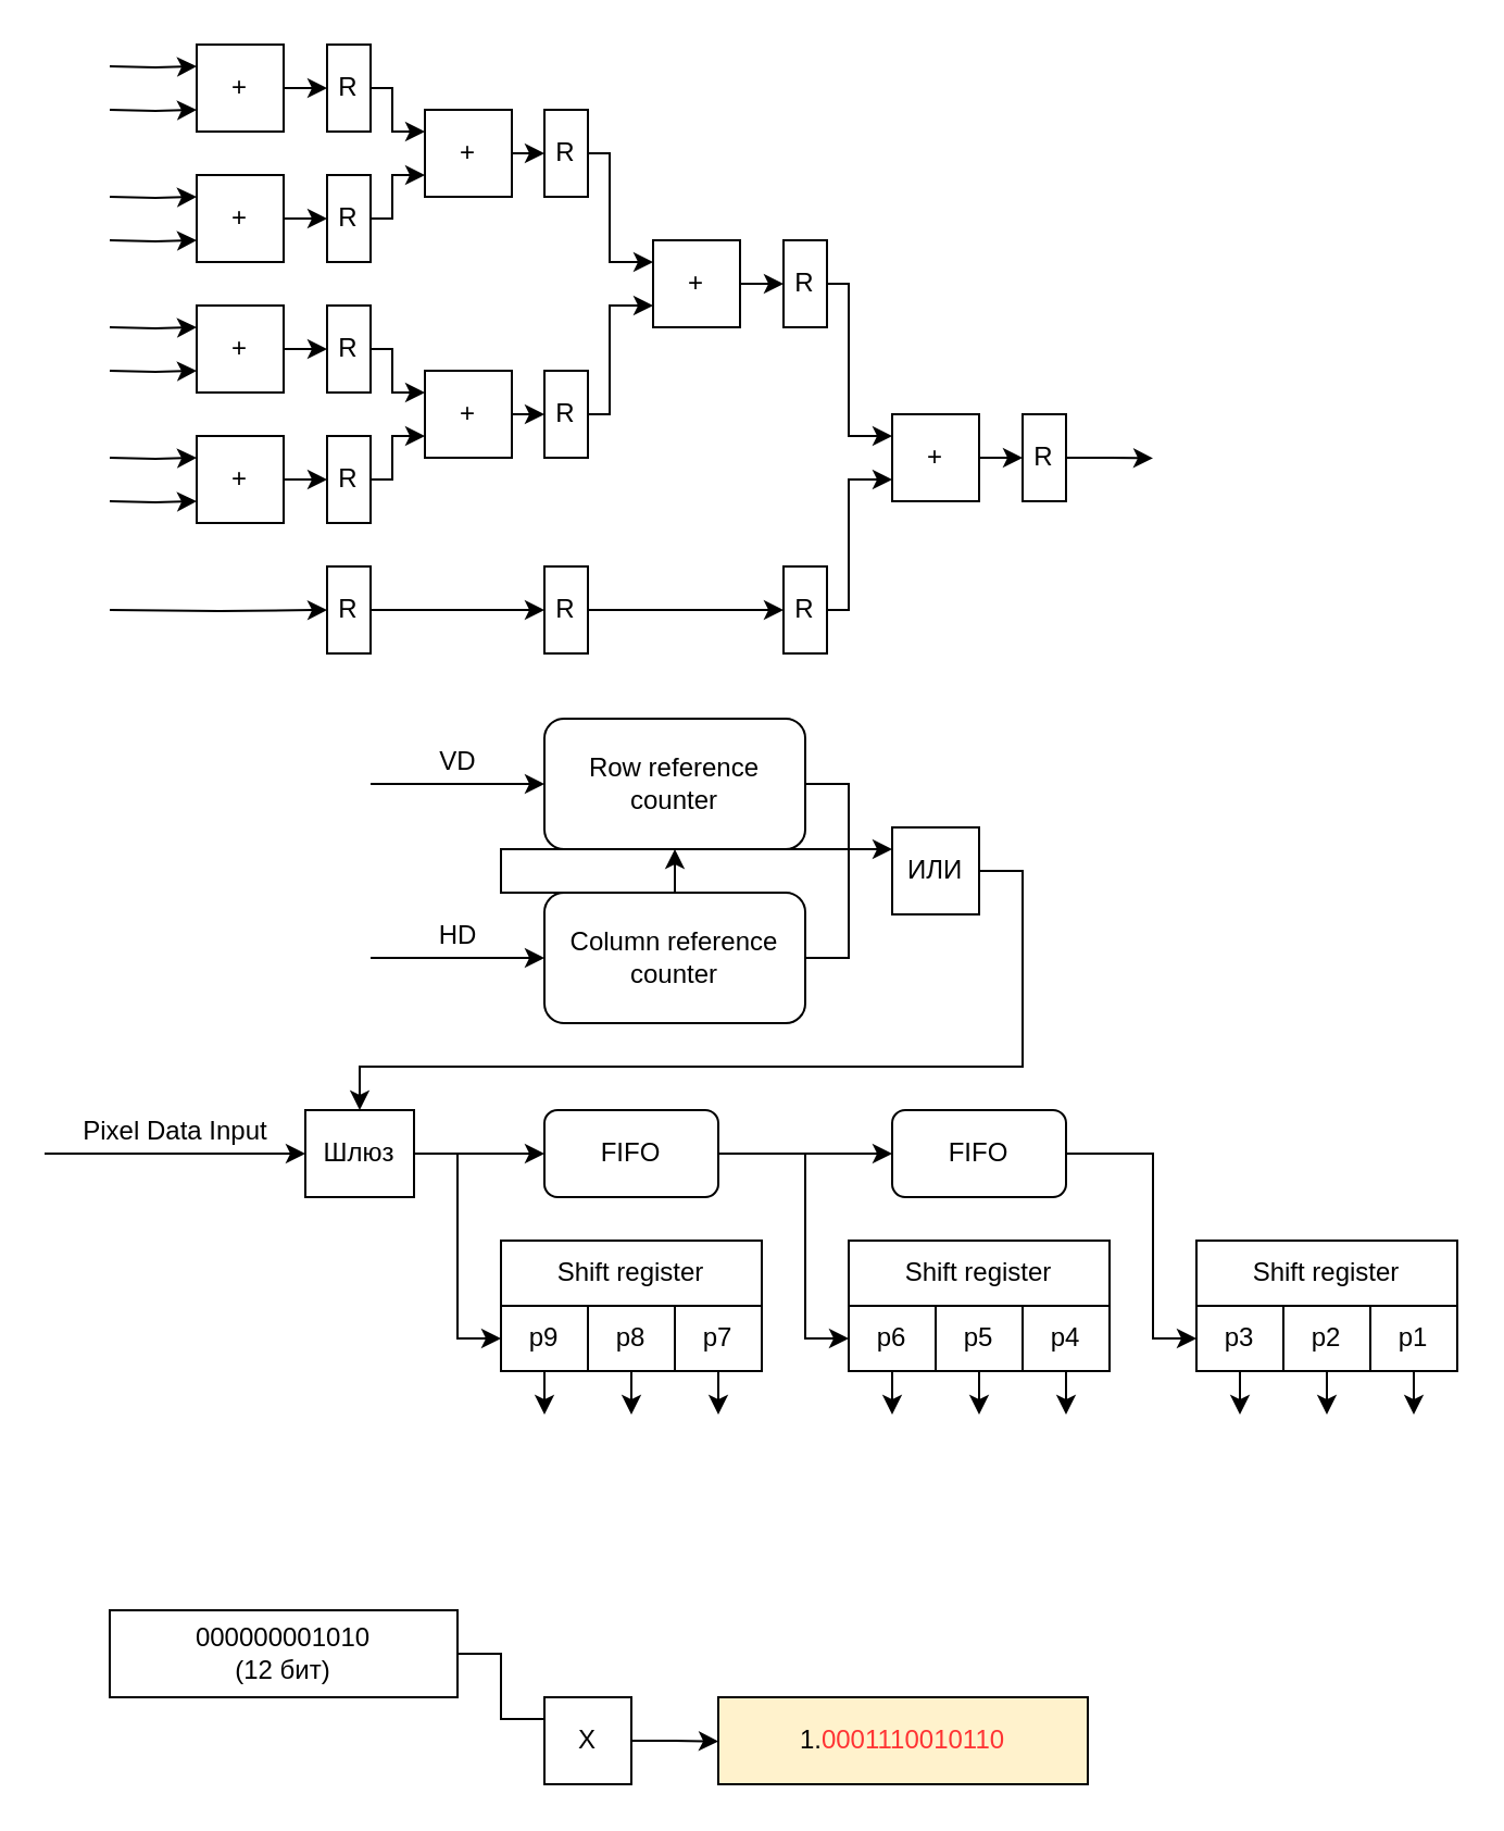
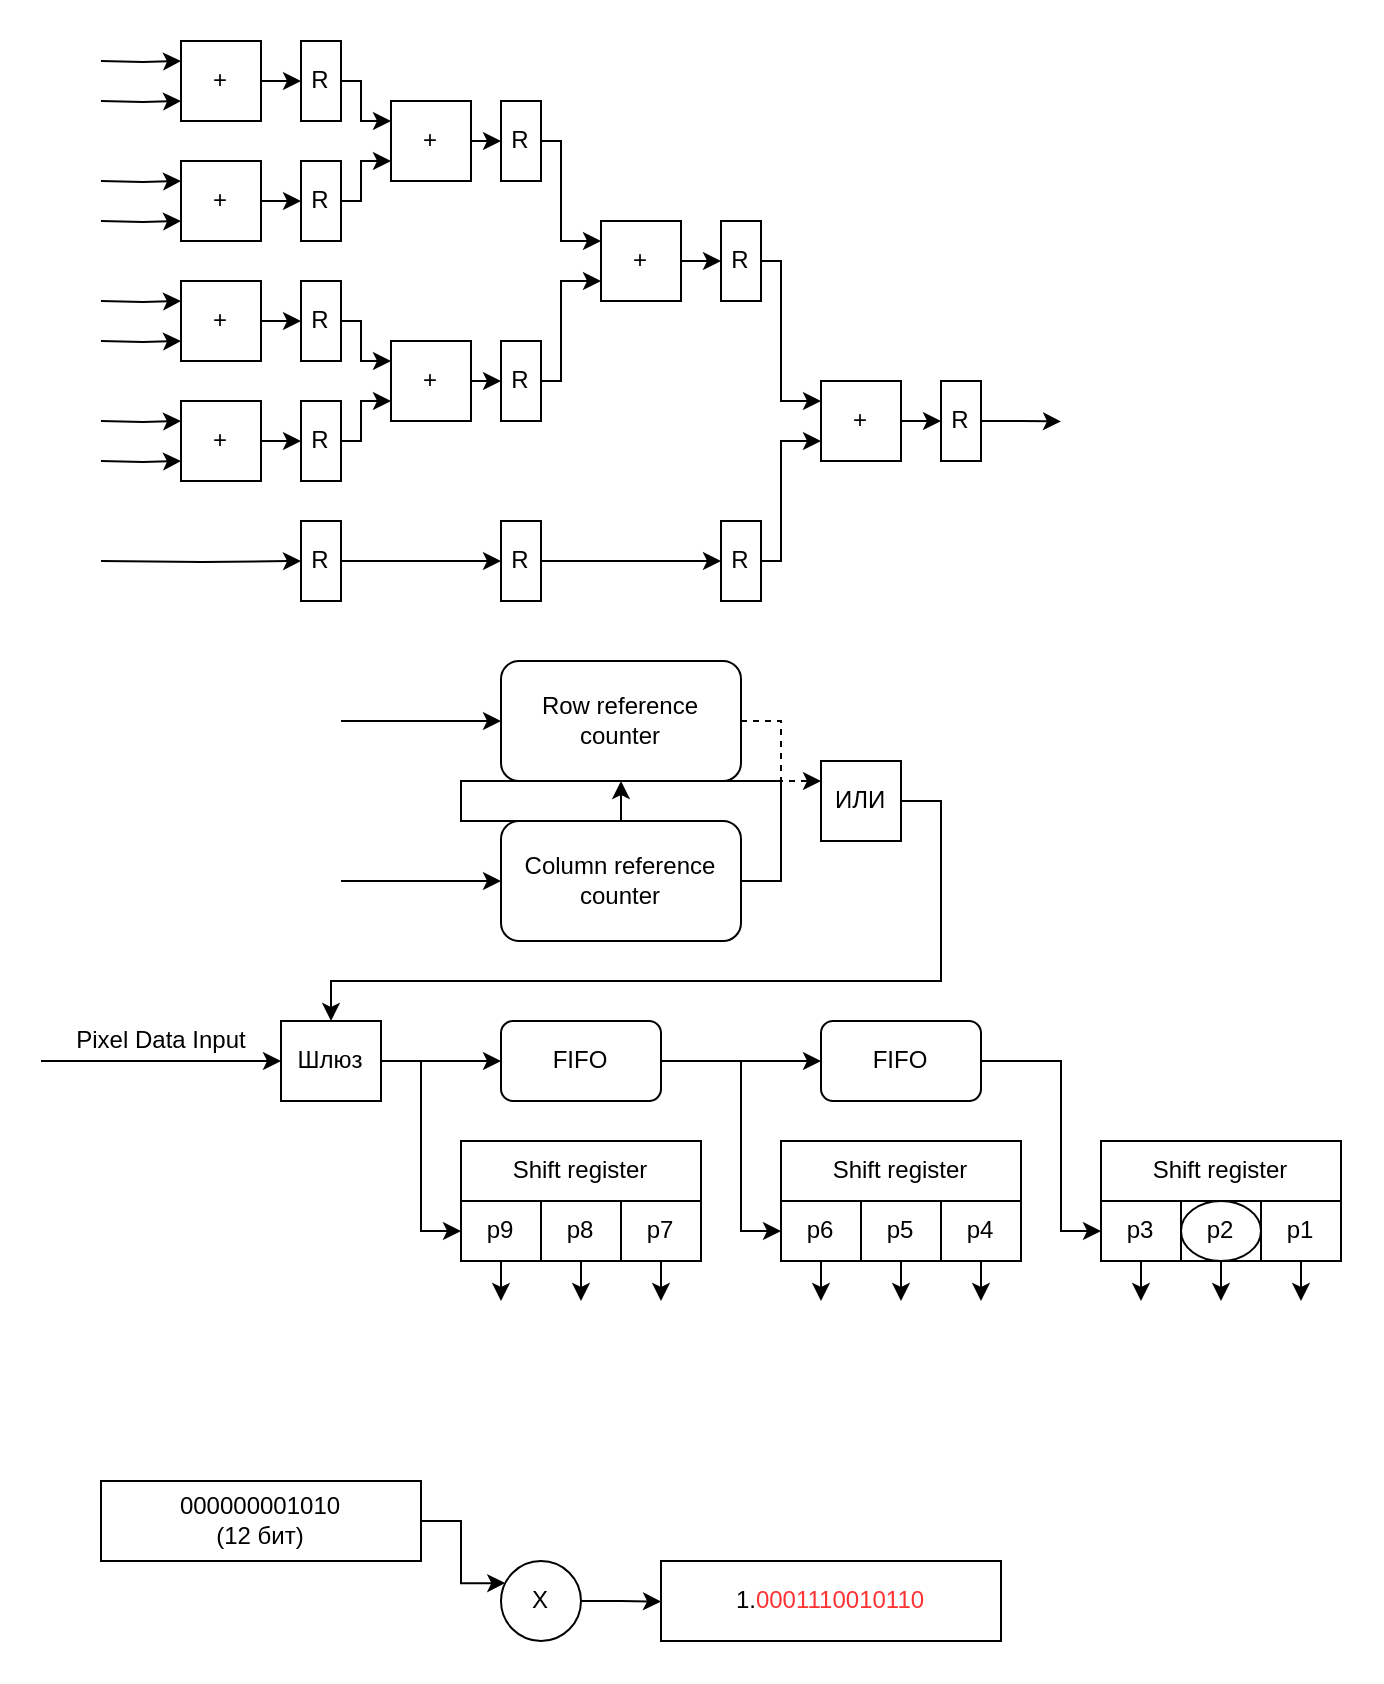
- <mxCell id="8" value="VD" style="text;html=1;align=center;verticalAlign=middle;resizable=0;points=[];autosize=1;strokeColor=none;" vertex="1" parent="1"><mxGeometry x="195" y="340" width="30" height="20" as="geometry" /></mxCell>
- <mxCell id="3" style="edgeStyle=orthogonalEdgeStyle;rounded=0;orthogonalLoop=1;jettySize=auto;html=1;exitX=1;exitY=0.5;exitDx=0;exitDy=0;startArrow=none;startFill=0;endArrow=classic;endFill=1;entryX=0;entryY=0.25;entryDx=0;entryDy=0;" edge="1" parent="1" source="4" target="11"><mxGeometry relative="1" as="geometry"><mxPoint x="490" y="360" as="targetPoint" /><Array as="points"><mxPoint x="390" y="360" /><mxPoint x="390" y="390" /></Array></mxGeometry></mxCell>
+ <mxCell id="3" style="edgeStyle=orthogonalEdgeStyle;rounded=0;orthogonalLoop=1;jettySize=auto;html=1;exitX=1;exitY=0.5;exitDx=0;exitDy=0;startArrow=none;startFill=0;endArrow=classic;endFill=1;entryX=0;entryY=0.25;entryDx=0;entryDy=0;dashed=1;" edge="1" parent="1" source="4" target="11"><mxGeometry relative="1" as="geometry"><mxPoint x="490" y="360" as="targetPoint" /><Array as="points"><mxPoint x="390" y="360" /><mxPoint x="390" y="390" /></Array></mxGeometry></mxCell>
- <mxCell id="9" value="HD" style="text;html=1;align=center;verticalAlign=middle;resizable=0;points=[];autosize=1;strokeColor=none;" vertex="1" parent="1"><mxGeometry x="195" y="420" width="30" height="20" as="geometry" /></mxCell>
- <mxCell id="21" value="p2" style="rounded=0;whiteSpace=wrap;html=1;" vertex="1" parent="18"><mxGeometry x="40" y="30" width="40" height="30" as="geometry" /></mxCell>
+ <mxCell id="21" value="p2" style="ellipse;whiteSpace=wrap;html=1;" vertex="1" parent="18"><mxGeometry x="40" y="30" width="40" height="30" as="geometry" /></mxCell>
- <mxCell id="96" style="edgeStyle=orthogonalEdgeStyle;rounded=0;orthogonalLoop=1;jettySize=auto;html=1;exitX=1;exitY=0.5;exitDx=0;exitDy=0;entryX=0;entryY=0.25;entryDx=0;entryDy=0;startArrow=none;startFill=0;endArrow=none;endFill=1;" edge="1" parent="1" source="97" target="99"><mxGeometry relative="1" as="geometry" /></mxCell>
+ <mxCell id="96" style="edgeStyle=orthogonalEdgeStyle;rounded=0;orthogonalLoop=1;jettySize=auto;html=1;exitX=1;exitY=0.5;exitDx=0;exitDy=0;entryX=0;entryY=0.25;entryDx=0;entryDy=0;startArrow=none;startFill=0;endArrow=classic;endFill=1;" edge="1" parent="1" source="97" target="99"><mxGeometry relative="1" as="geometry" /></mxCell>
- <mxCell id="99" value="X" style="rounded=0;whiteSpace=wrap;html=1;" vertex="1" parent="1"><mxGeometry x="250" y="780" width="40" height="40" as="geometry" /></mxCell>
+ <mxCell id="99" value="X" style="ellipse;whiteSpace=wrap;html=1;" vertex="1" parent="1"><mxGeometry x="250" y="780" width="40" height="40" as="geometry" /></mxCell>
- <mxCell id="100" value="1.&lt;font color=&quot;#ff3333&quot;&gt;0001110010110&lt;/font&gt;" style="rounded=0;whiteSpace=wrap;html=1;fillColor=#fff2cc;" vertex="1" parent="1"><mxGeometry x="330" y="780" width="170" height="40" as="geometry" /></mxCell>
+ <mxCell id="100" value="1.&lt;font color=&quot;#ff3333&quot;&gt;0001110010110&lt;/font&gt;" style="rounded=0;whiteSpace=wrap;html=1;" vertex="1" parent="1"><mxGeometry x="330" y="780" width="170" height="40" as="geometry" /></mxCell>
